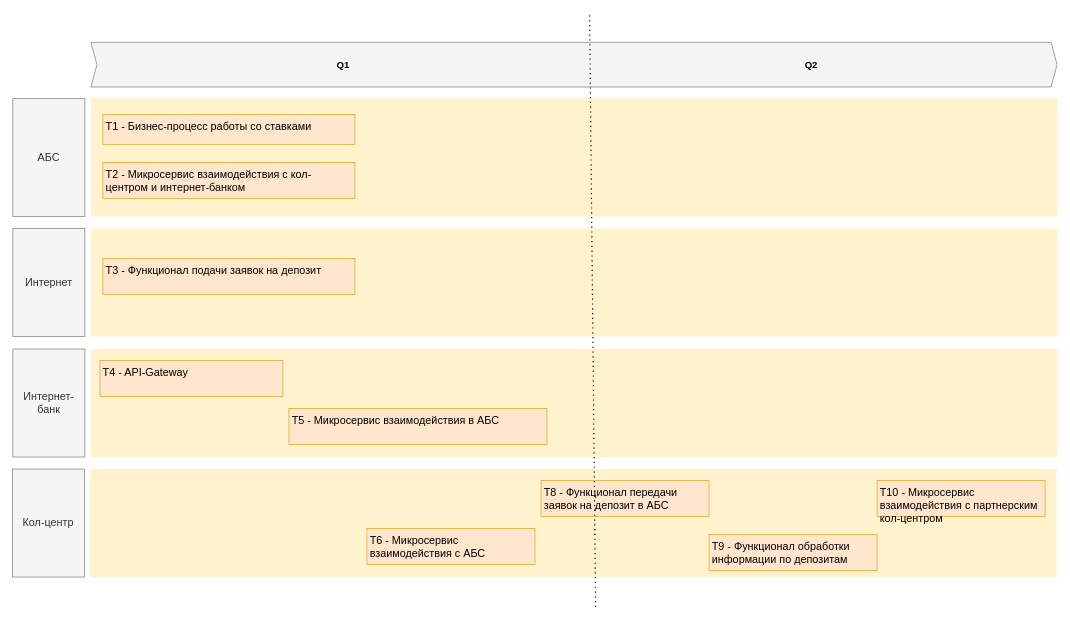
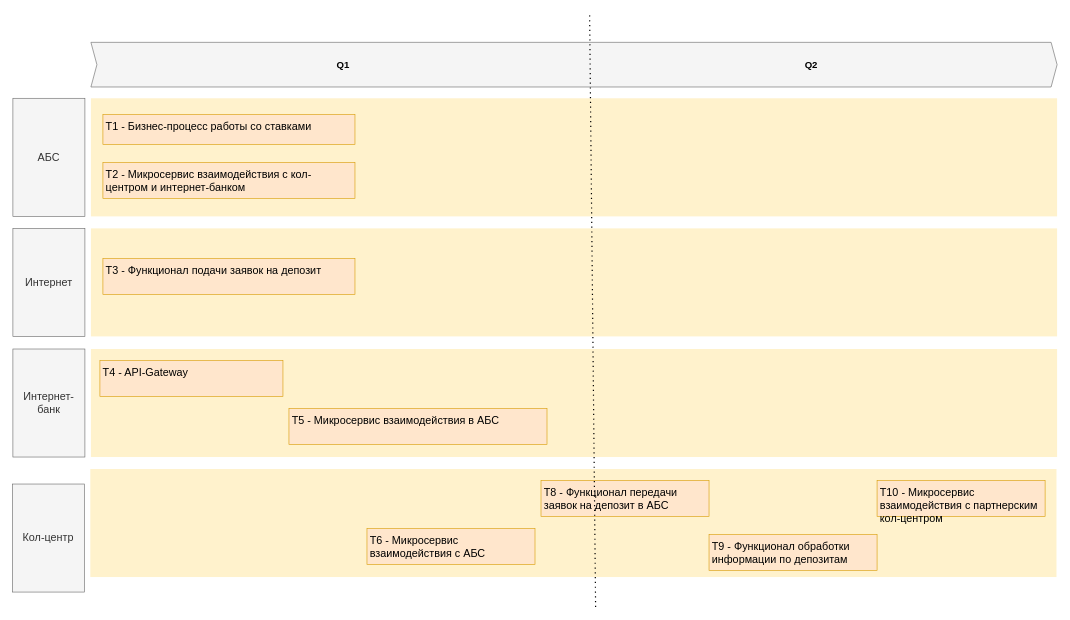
- <mxCell id="15" value="Кол-центр" style="rounded=0;whiteSpace=wrap;html=1;fillColor=#f5f5f5;fontColor=#333333;strokeColor=#666666;fontSize=18;" vertex="1" parent="1"><mxGeometry x="20" y="781" width="120" height="180" as="geometry" /></mxCell>
+ <mxCell id="15" value="Кол-центр" style="rounded=0;whiteSpace=wrap;html=1;fillColor=#f5f5f5;fontColor=#333333;strokeColor=#666666;fontSize=18;" vertex="1" parent="1"><mxGeometry x="20" y="806" width="120" height="180" as="geometry" /></mxCell>
